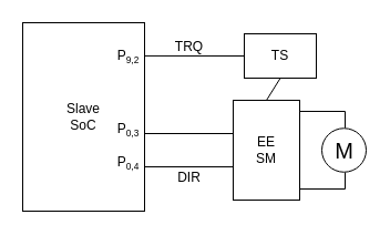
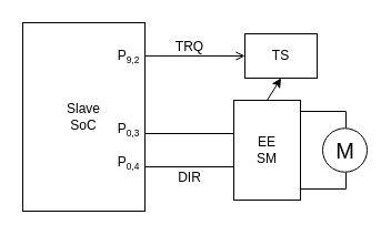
- <mxCell id="13" value="" style="endArrow=none;html=1;rounded=0;entryX=0;entryY=0.5;entryDx=0;entryDy=0;exitX=1;exitY=0.176;exitDx=0;exitDy=0;exitPerimeter=0;" parent="1" source="2" target="12" edge="1"><mxGeometry width="50" height="50" relative="1" as="geometry"><mxPoint x="140" y="50" as="sourcePoint" /><mxPoint x="210" y="50" as="targetPoint" /></mxGeometry></mxCell>
+ <mxCell id="13" value="" style="endArrow=open;html=1;rounded=0;entryX=0;entryY=0.5;entryDx=0;entryDy=0;exitX=1;exitY=0.176;exitDx=0;exitDy=0;exitPerimeter=0;" parent="1" source="2" target="12" edge="1"><mxGeometry width="50" height="50" relative="1" as="geometry"><mxPoint x="140" y="50" as="sourcePoint" /><mxPoint x="210" y="50" as="targetPoint" /></mxGeometry></mxCell>
- <mxCell id="14" value="" style="endArrow=none;html=1;rounded=0;entryX=0.5;entryY=1;entryDx=0;entryDy=0;exitX=0.5;exitY=0;exitDx=0;exitDy=0;" parent="1" source="5" target="12" edge="1"><mxGeometry width="50" height="50" relative="1" as="geometry"><mxPoint x="150" y="100" as="sourcePoint" /><mxPoint x="200" y="50" as="targetPoint" /></mxGeometry></mxCell>
+ <mxCell id="14" value="" style="endArrow=classic;html=1;rounded=0;entryX=0.5;entryY=1;entryDx=0;entryDy=0;exitX=0.5;exitY=0;exitDx=0;exitDy=0;" parent="1" source="5" target="12" edge="1"><mxGeometry width="50" height="50" relative="1" as="geometry"><mxPoint x="150" y="100" as="sourcePoint" /><mxPoint x="200" y="50" as="targetPoint" /></mxGeometry></mxCell>
